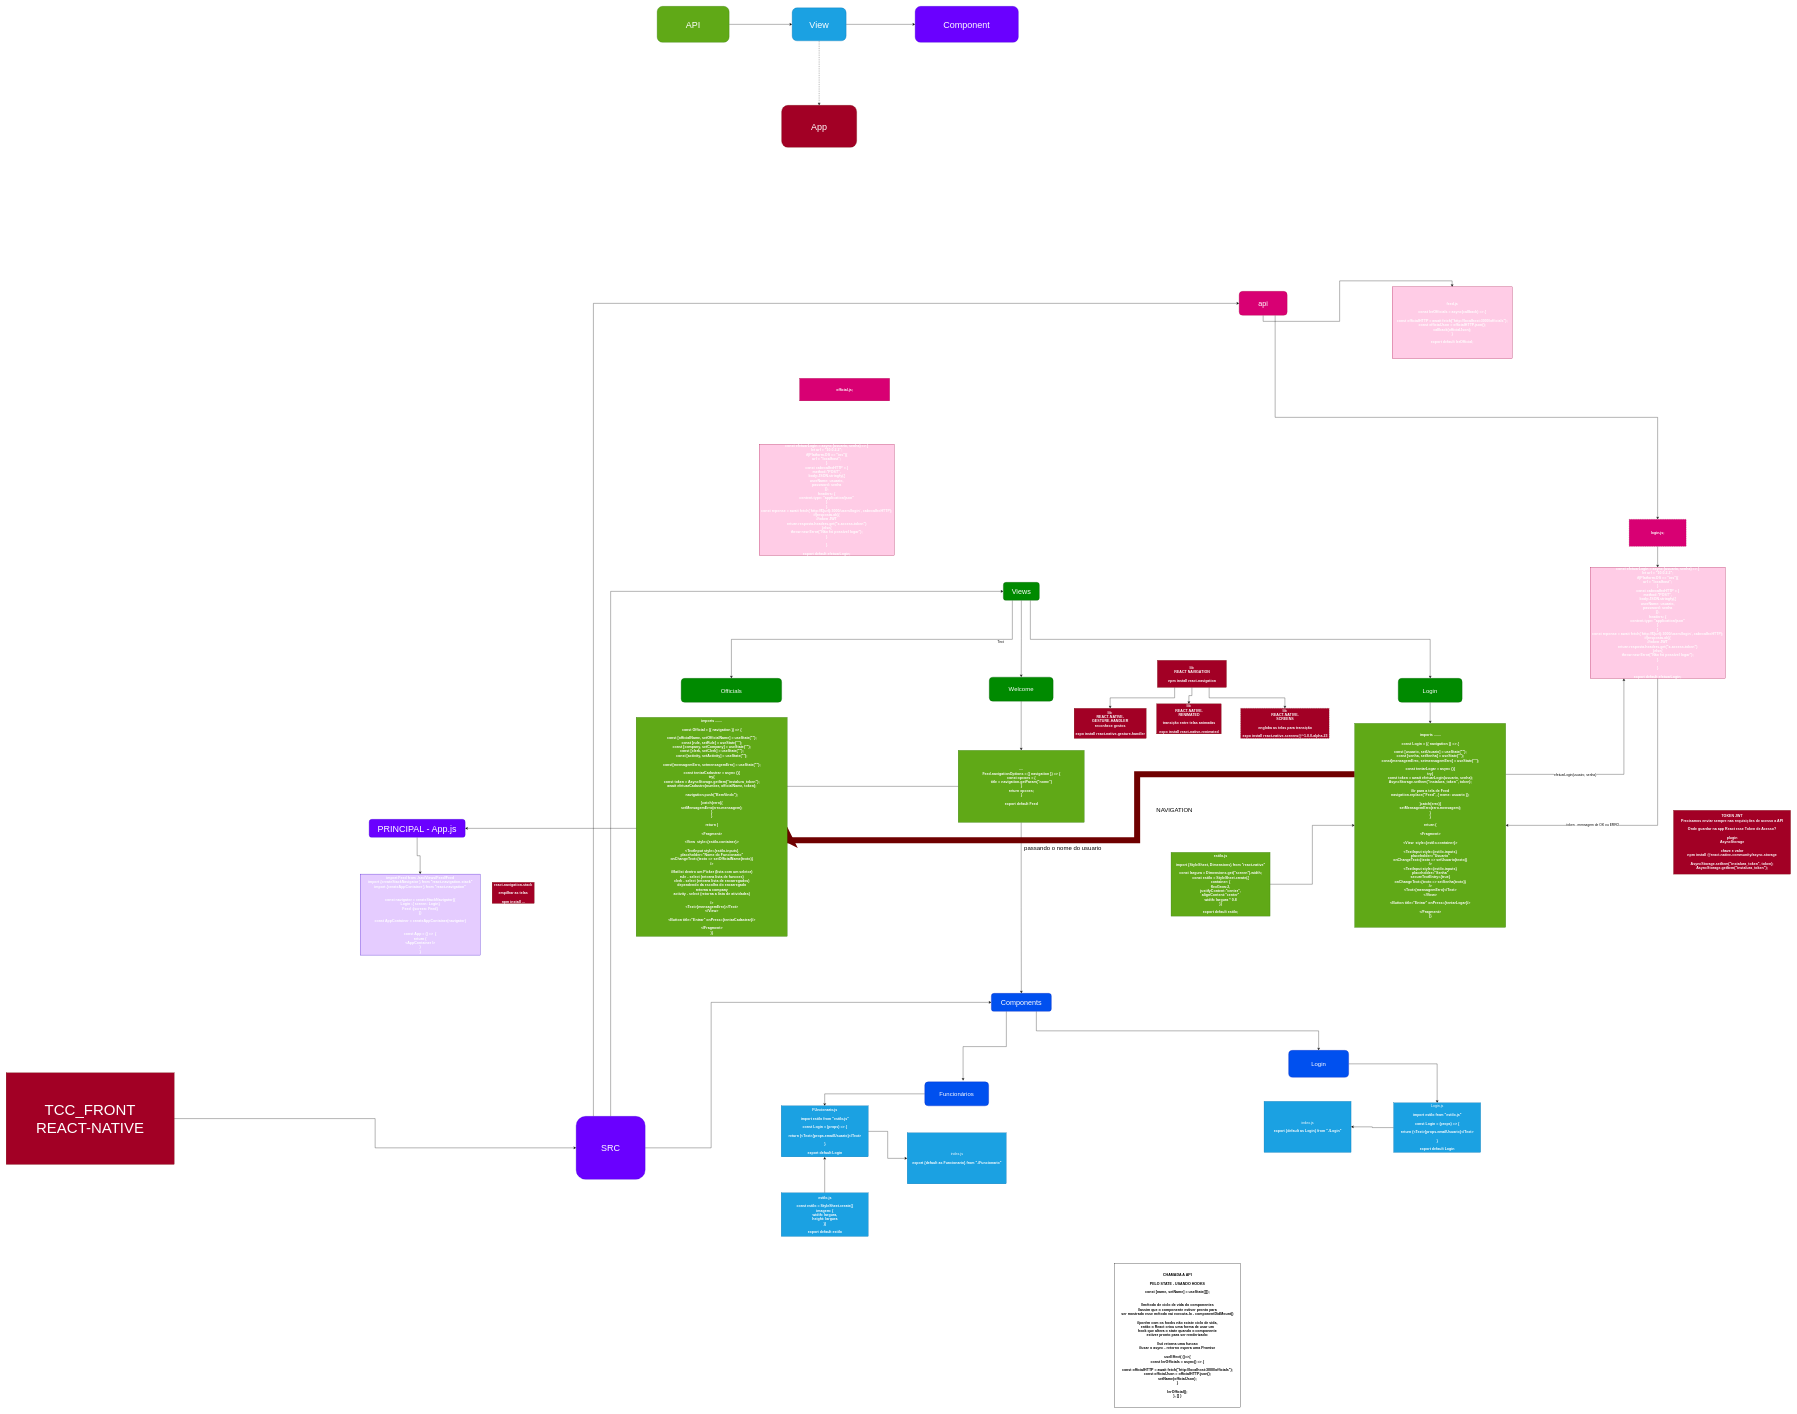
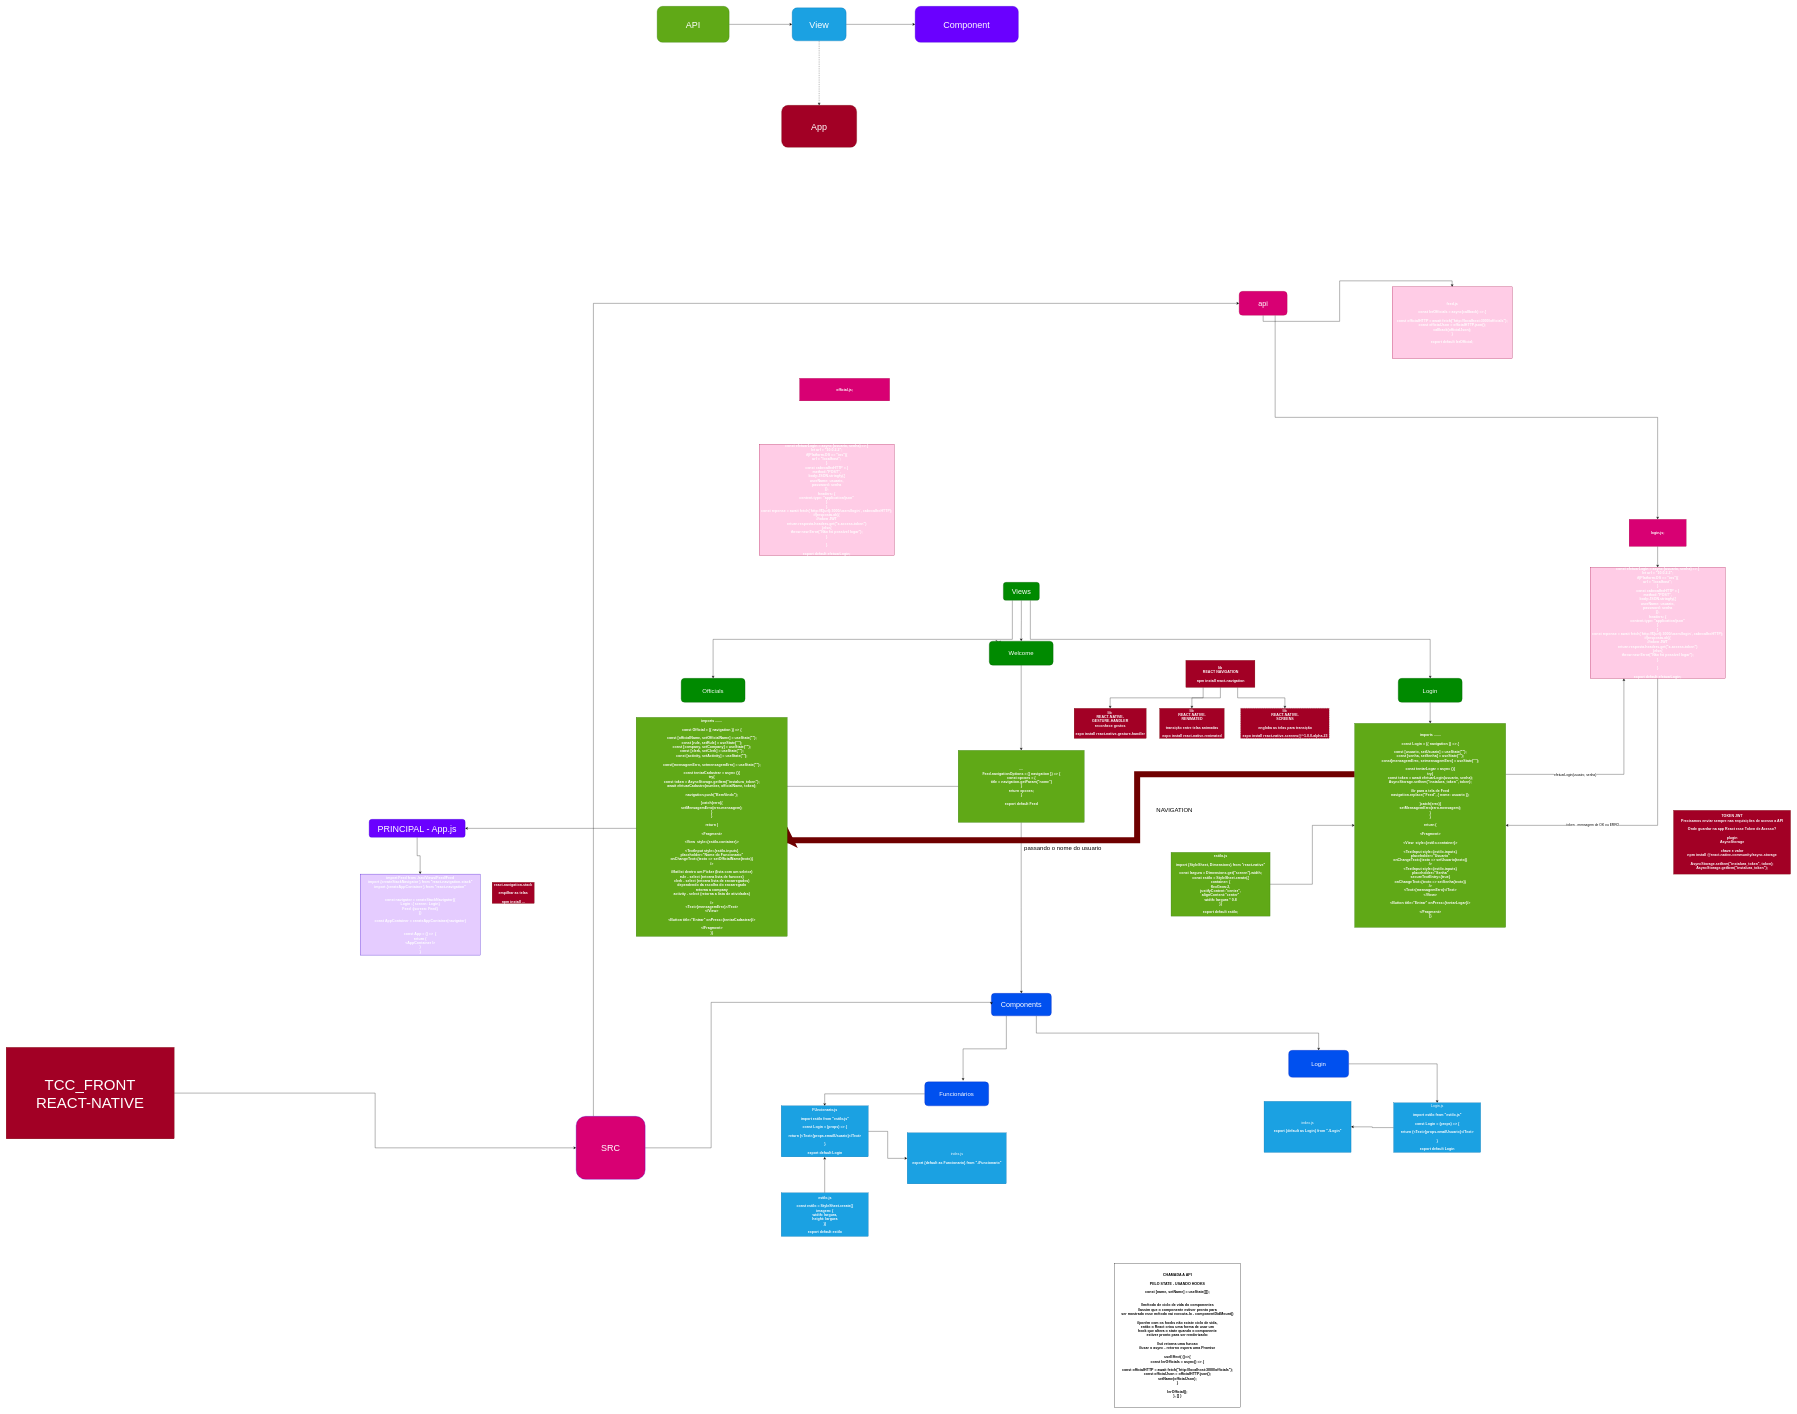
- <mxCell id="51" value="&lt;b&gt;login.js;&lt;br&gt;&lt;/b&gt;" style="html=1;fillColor=#d80073;strokeColor=#A50040;fontColor=#ffffff;dashed=1;" parent="1" vertex="1"><mxGeometry x="5430" y="1730" width="190" height="90" as="geometry" /></mxCell>
+ <mxCell id="51" value="&lt;b&gt;login.js;&lt;br&gt;&lt;/b&gt;" style="html=1;fillColor=#d80073;strokeColor=#A50040;fontColor=#ffffff;" parent="1" vertex="1"><mxGeometry x="5430" y="1730" width="190" height="90" as="geometry" /></mxCell>
- <mxCell id="7" style="edgeStyle=orthogonalEdgeStyle;rounded=0;orthogonalLoop=1;jettySize=auto;html=1;exitX=0.5;exitY=0;exitDx=0;exitDy=0;entryX=0;entryY=0.5;entryDx=0;entryDy=0;" parent="1" source="10" target="36" edge="1"><mxGeometry relative="1" as="geometry" /></mxCell>
- <mxCell id="66" value="&lt;b&gt;lib&amp;nbsp;&lt;br&gt;REACT NAVIGATION&lt;br&gt;&lt;br&gt;npm install react-navigation&lt;br&gt;&lt;/b&gt;" style="html=1;fillColor=#a20025;strokeColor=#6F0000;fontColor=#ffffff;" parent="1" vertex="1"><mxGeometry x="3857.5" y="2200" width="230" height="90" as="geometry" /></mxCell>
+ <mxCell id="66" value="&lt;b&gt;lib&amp;nbsp;&lt;br&gt;REACT NAVIGATION&lt;br&gt;&lt;br&gt;npm install react-navigation&lt;br&gt;&lt;/b&gt;" style="html=1;fillColor=#a20025;strokeColor=#6F0000;fontColor=#ffffff;" parent="1" vertex="1"><mxGeometry x="3952.5" y="2200" width="230" height="90" as="geometry" /></mxCell>
- <mxCell id="41" value="&lt;font style=&quot;font-size: 20px&quot;&gt;Welcome&lt;/font&gt;" style="rounded=1;whiteSpace=wrap;html=1;fillColor=#008a00;strokeColor=#005700;fontColor=#ffffff;" parent="1" vertex="1"><mxGeometry x="3297" y="2256" width="213" height="80" as="geometry" /></mxCell>
+ <mxCell id="41" value="&lt;font style=&quot;font-size: 20px&quot;&gt;Welcome&lt;/font&gt;" style="rounded=1;whiteSpace=wrap;html=1;fillColor=#008a00;strokeColor=#005700;fontColor=#ffffff;" parent="1" vertex="1"><mxGeometry x="3297" y="2136" width="213" height="80" as="geometry" /></mxCell>
- <mxCell id="72" value="&lt;font style=&quot;font-size: 20px&quot;&gt;Officials&lt;/font&gt;" style="rounded=1;whiteSpace=wrap;html=1;fillColor=#008a00;strokeColor=#005700;fontColor=#ffffff;" parent="1" vertex="1"><mxGeometry x="2270" y="2260" width="335" height="80" as="geometry" /></mxCell>
+ <mxCell id="72" value="&lt;font style=&quot;font-size: 20px&quot;&gt;Officials&lt;/font&gt;" style="rounded=1;whiteSpace=wrap;html=1;fillColor=#008a00;strokeColor=#005700;fontColor=#ffffff;" parent="1" vertex="1"><mxGeometry x="2270" y="2260" width="213" height="80" as="geometry" /></mxCell>
- <mxCell id="68" value="&lt;b&gt;lib&amp;nbsp;&lt;br&gt;REACT-NATIVE-&lt;br&gt;RENIMATED&lt;br&gt;&lt;br&gt;transição entre telas animadas&lt;br&gt;&lt;br&gt;expo install react-native-renimated&lt;br&gt;&lt;/b&gt;" style="html=1;fillColor=#a20025;strokeColor=#6F0000;fontColor=#ffffff;" parent="1" vertex="1"><mxGeometry x="3855" y="2345" width="215" height="100" as="geometry" /></mxCell>
+ <mxCell id="68" value="&lt;b&gt;lib&amp;nbsp;&lt;br&gt;REACT-NATIVE-&lt;br&gt;RENIMATED&lt;br&gt;&lt;br&gt;transição entre telas animadas&lt;br&gt;&lt;br&gt;expo install react-native-renimated&lt;br&gt;&lt;/b&gt;" style="html=1;fillColor=#a20025;strokeColor=#6F0000;fontColor=#ffffff;" parent="1" vertex="1"><mxGeometry x="3865" y="2360" width="215" height="100" as="geometry" /></mxCell>
- <mxCell id="6" value="&lt;font style=&quot;font-size: 24px&quot;&gt;Components&lt;/font&gt;" style="rounded=1;whiteSpace=wrap;html=1;fillColor=#0050ef;strokeColor=#001DBC;fontColor=#ffffff;" parent="1" vertex="1"><mxGeometry x="3304" y="3310" width="200" height="60" as="geometry" /></mxCell>
+ <mxCell id="6" value="&lt;font style=&quot;font-size: 24px&quot;&gt;Components&lt;/font&gt;" style="rounded=1;whiteSpace=wrap;html=1;fillColor=#0050ef;strokeColor=#001DBC;fontColor=#ffffff;" parent="1" vertex="1"><mxGeometry x="3304" y="3310" width="200" height="75" as="geometry" /></mxCell>
- <mxCell id="3" value="&lt;font style=&quot;font-size: 50px&quot;&gt;TCC_FRONT&lt;br&gt;REACT-NATIVE&lt;/font&gt;" style="rounded=0;whiteSpace=wrap;html=1;fillColor=#a20025;strokeColor=#6F0000;fontColor=#ffffff;" parent="1" vertex="1"><mxGeometry x="20" y="3575" width="560" height="305" as="geometry" /></mxCell>
+ <mxCell id="3" value="&lt;font style=&quot;font-size: 50px&quot;&gt;TCC_FRONT&lt;br&gt;REACT-NATIVE&lt;/font&gt;" style="rounded=0;whiteSpace=wrap;html=1;fillColor=#a20025;strokeColor=#6F0000;fontColor=#ffffff;" parent="1" vertex="1"><mxGeometry x="20" y="3490" width="560" height="305" as="geometry" /></mxCell>
- <mxCell id="10" value="&lt;font style=&quot;font-size: 30px&quot;&gt;SRC&lt;/font&gt;" style="rounded=1;whiteSpace=wrap;html=1;fillColor=#6a00ff;strokeColor=#3700CC;fontColor=#ffffff;" parent="1" vertex="1"><mxGeometry x="1920" y="3720" width="230" height="210" as="geometry" /></mxCell>
+ <mxCell id="10" value="&lt;font style=&quot;font-size: 30px&quot;&gt;SRC&lt;/font&gt;" style="rounded=1;whiteSpace=wrap;html=1;fillColor=#d80073;strokeColor=#3700CC;fontColor=#ffffff;" parent="1" vertex="1"><mxGeometry x="1920" y="3720" width="230" height="210" as="geometry" /></mxCell>
